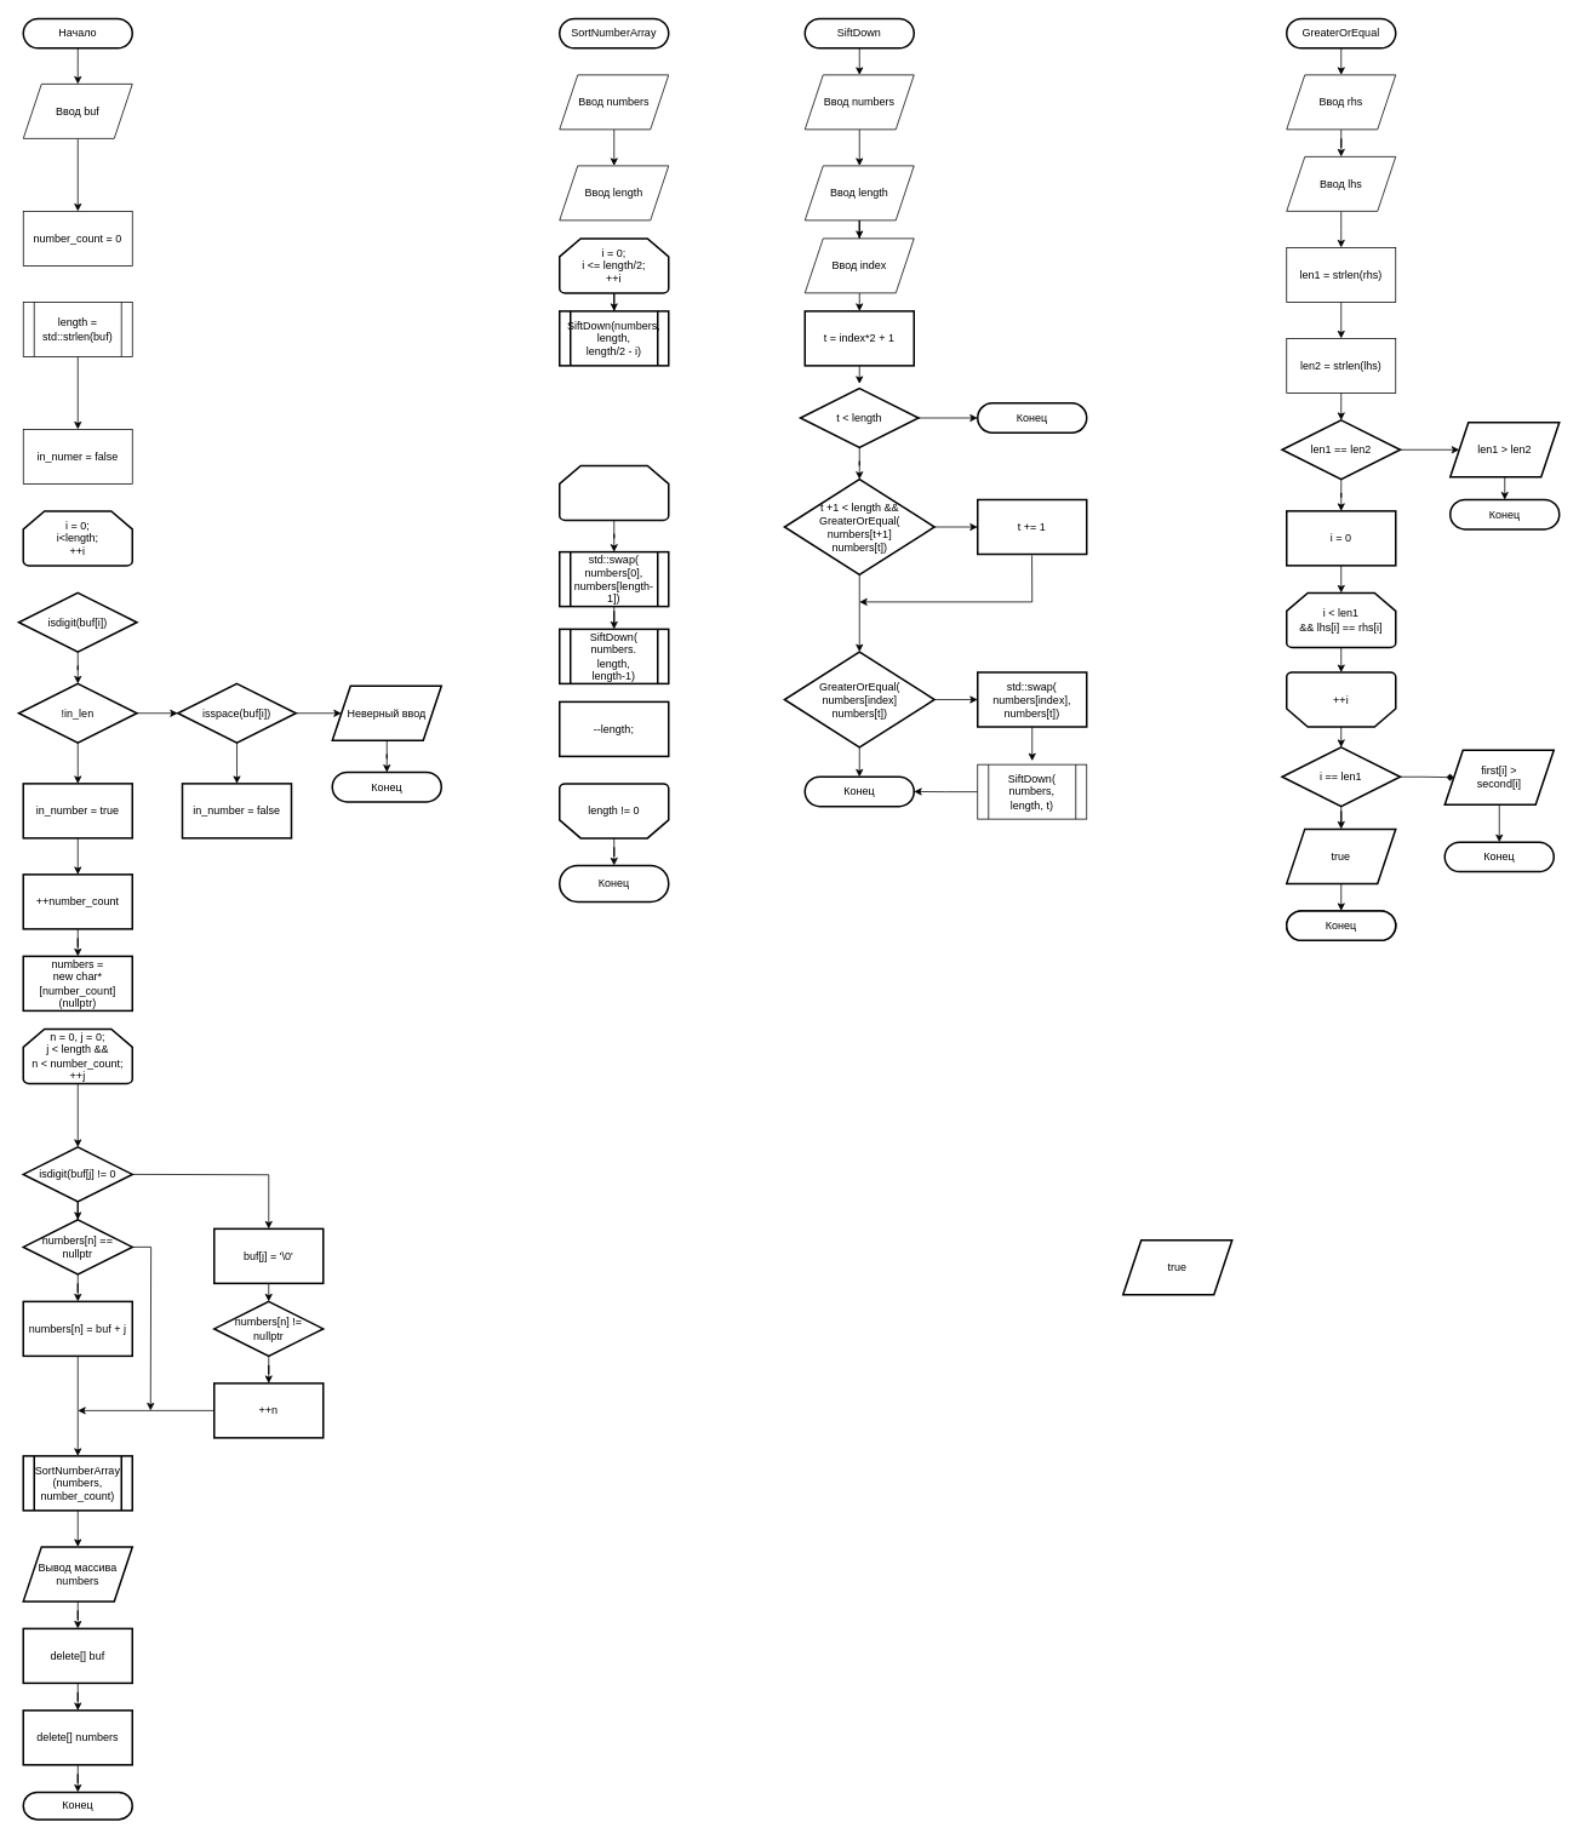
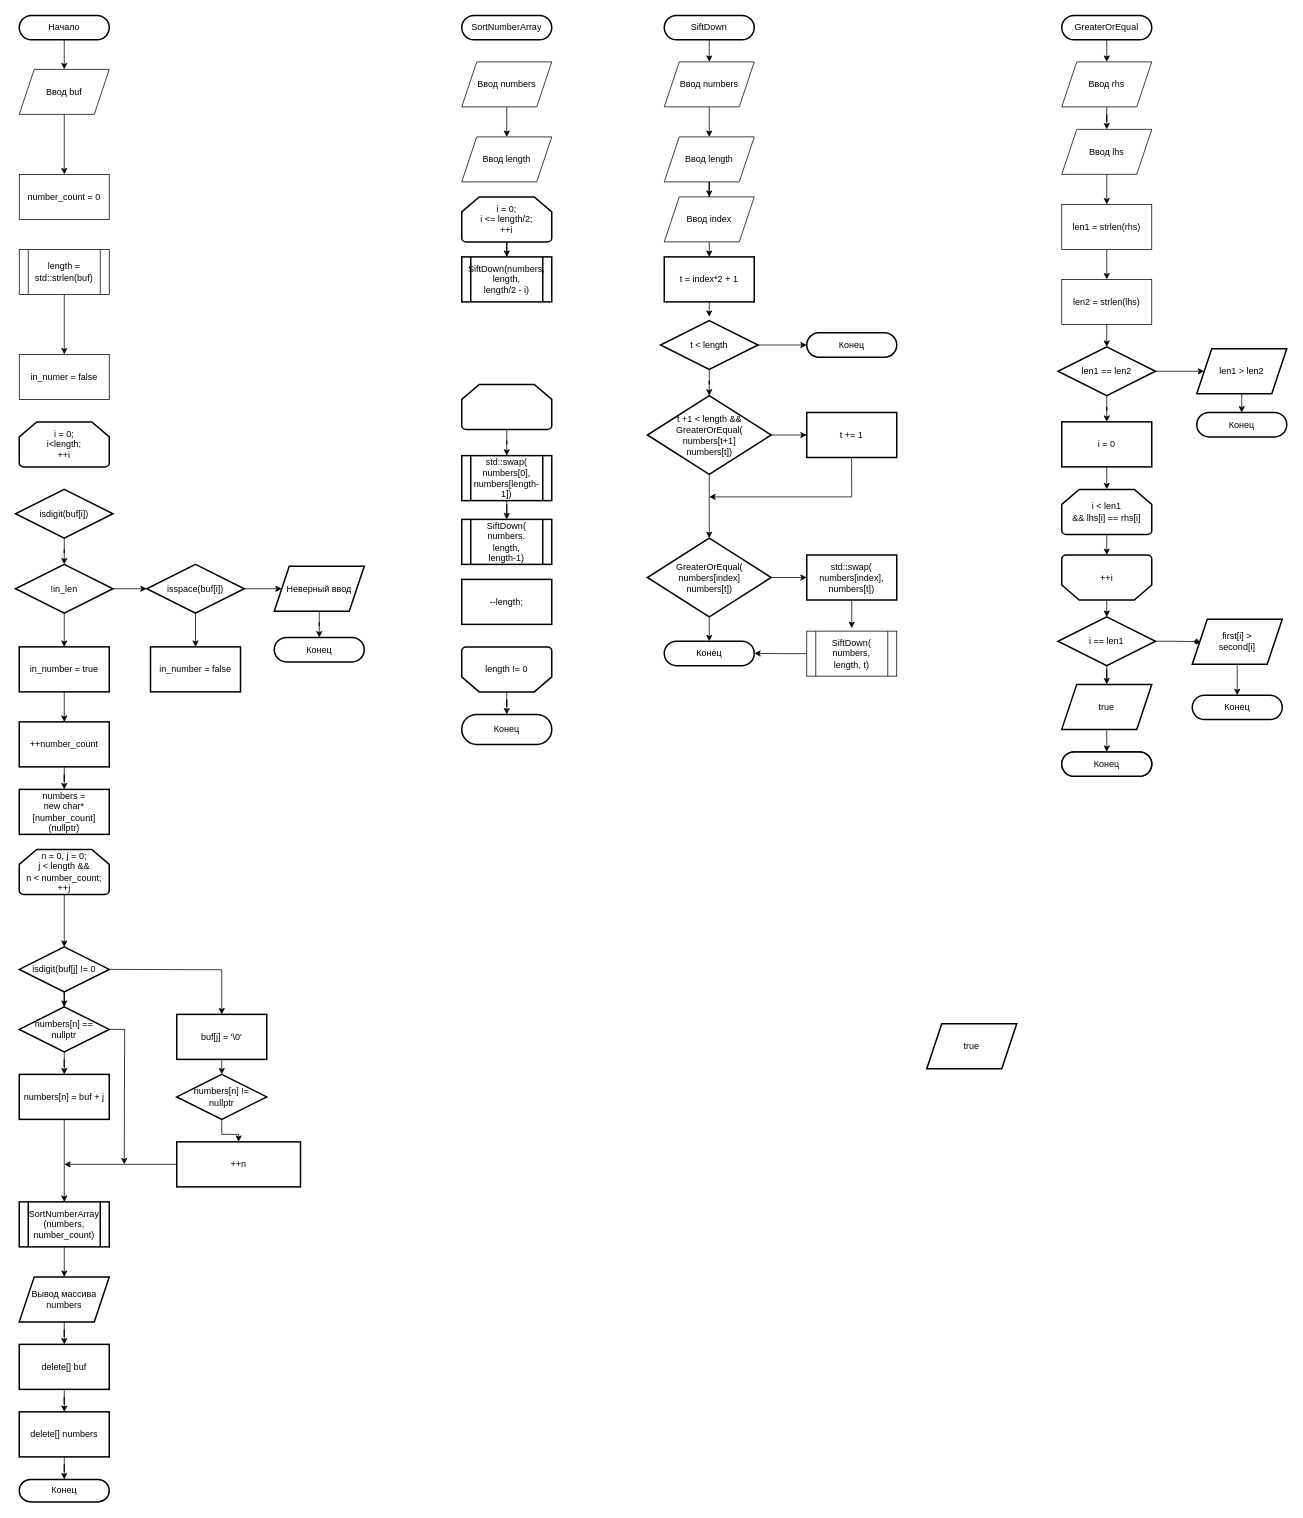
- <mxCell id="41" value="++n" style="whiteSpace=wrap;html=1;strokeWidth=2;" parent="1" vertex="1"><mxGeometry x="235" y="1522" width="120" height="60" as="geometry" /></mxCell>
+ <mxCell id="41" value="++n" style="whiteSpace=wrap;html=1;strokeWidth=2;" parent="1" vertex="1"><mxGeometry x="235" y="1522" width="165" height="60" as="geometry" /></mxCell>
